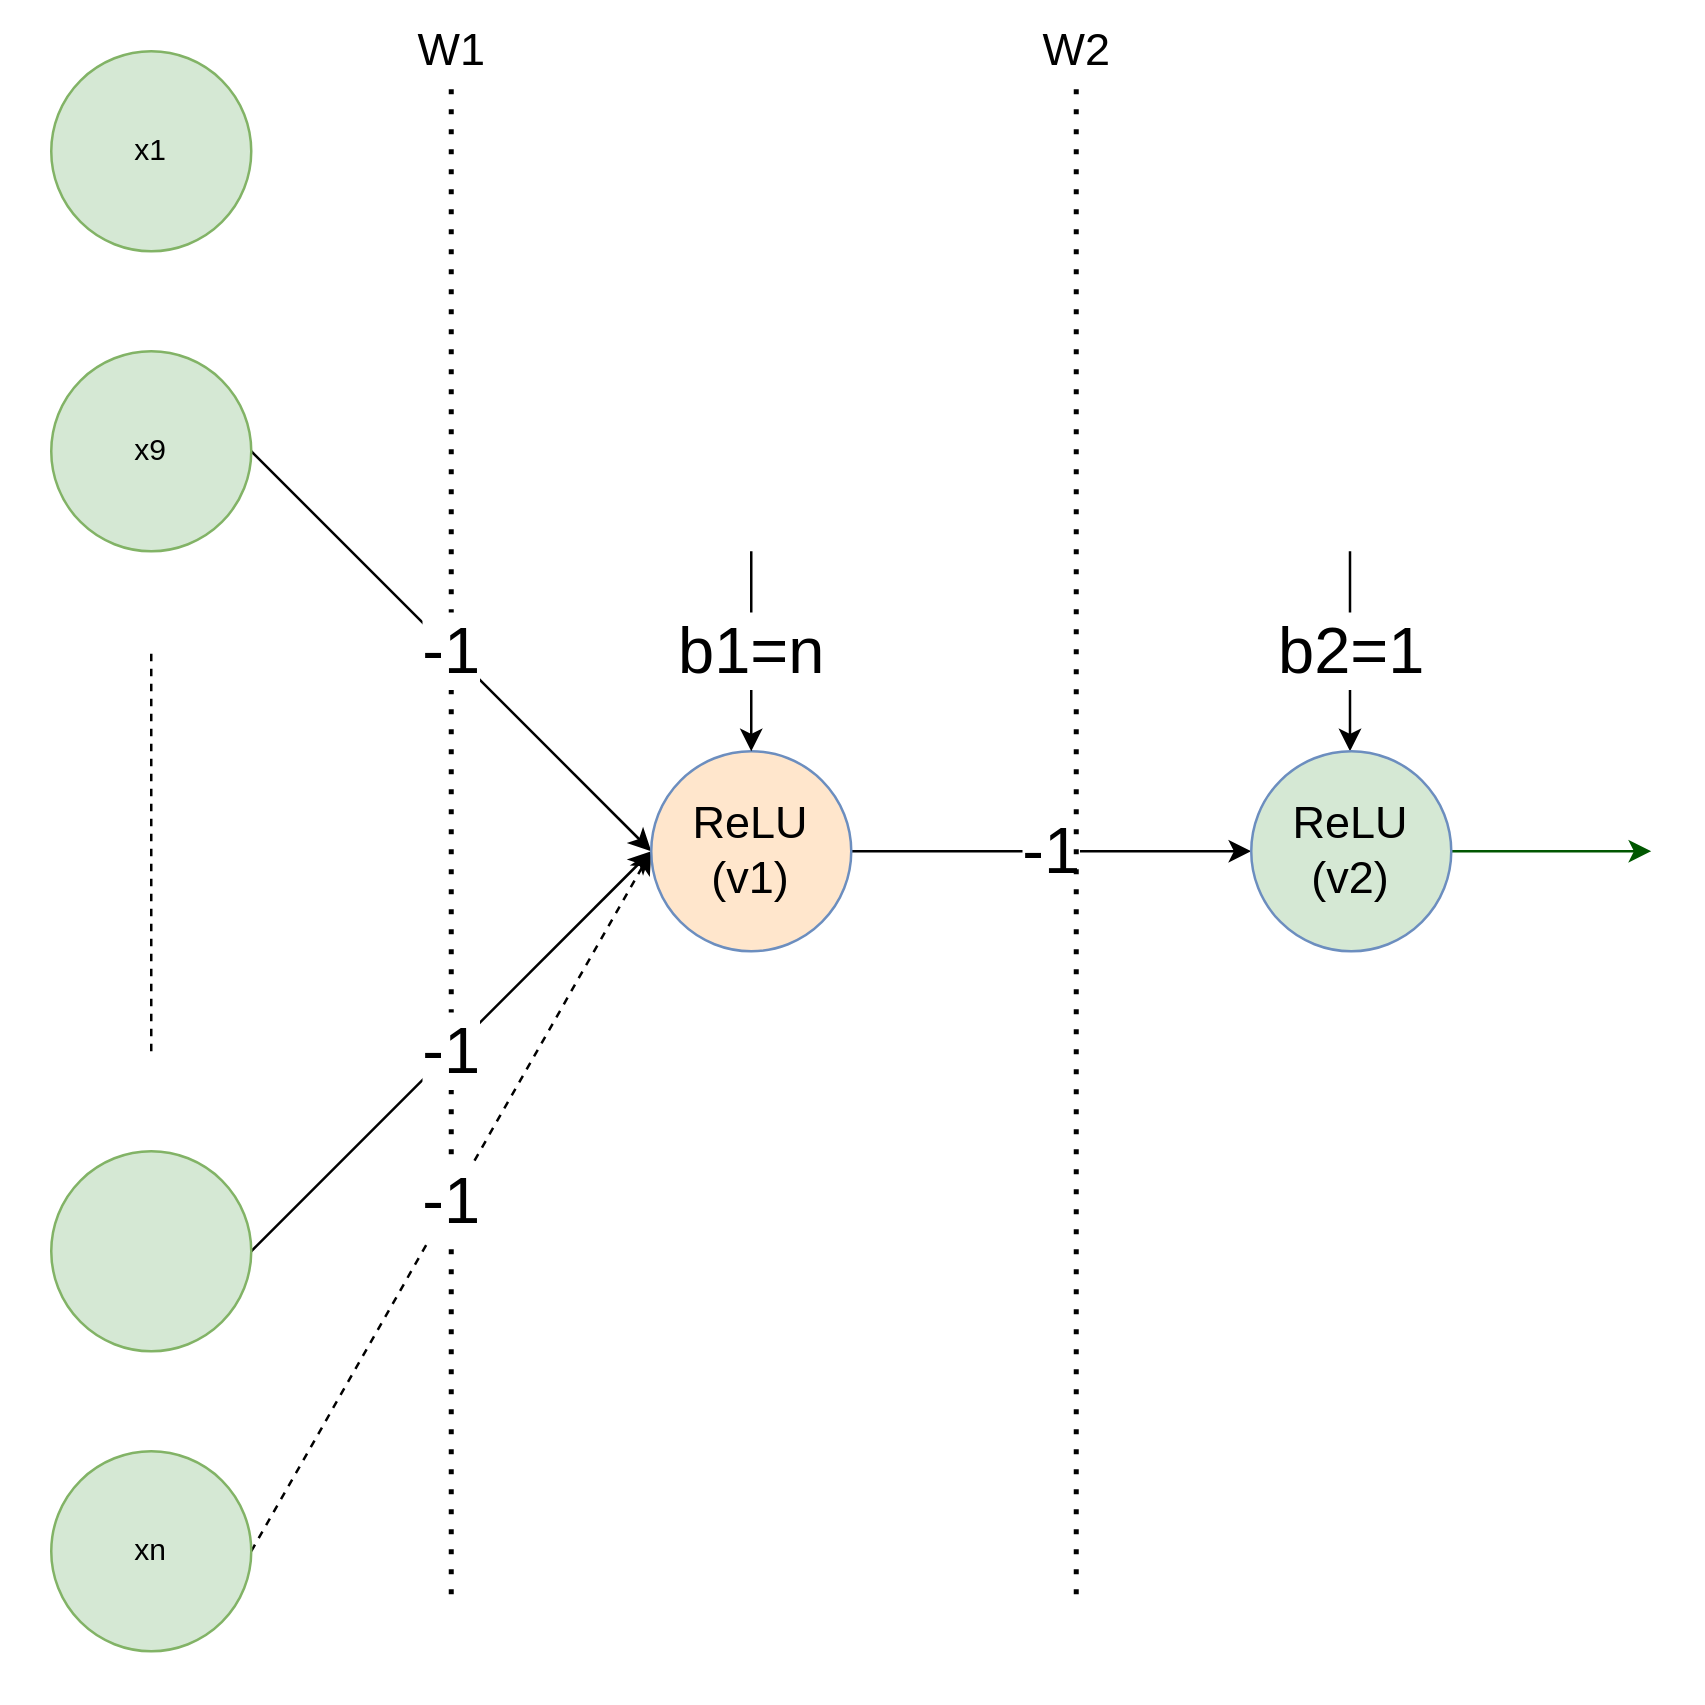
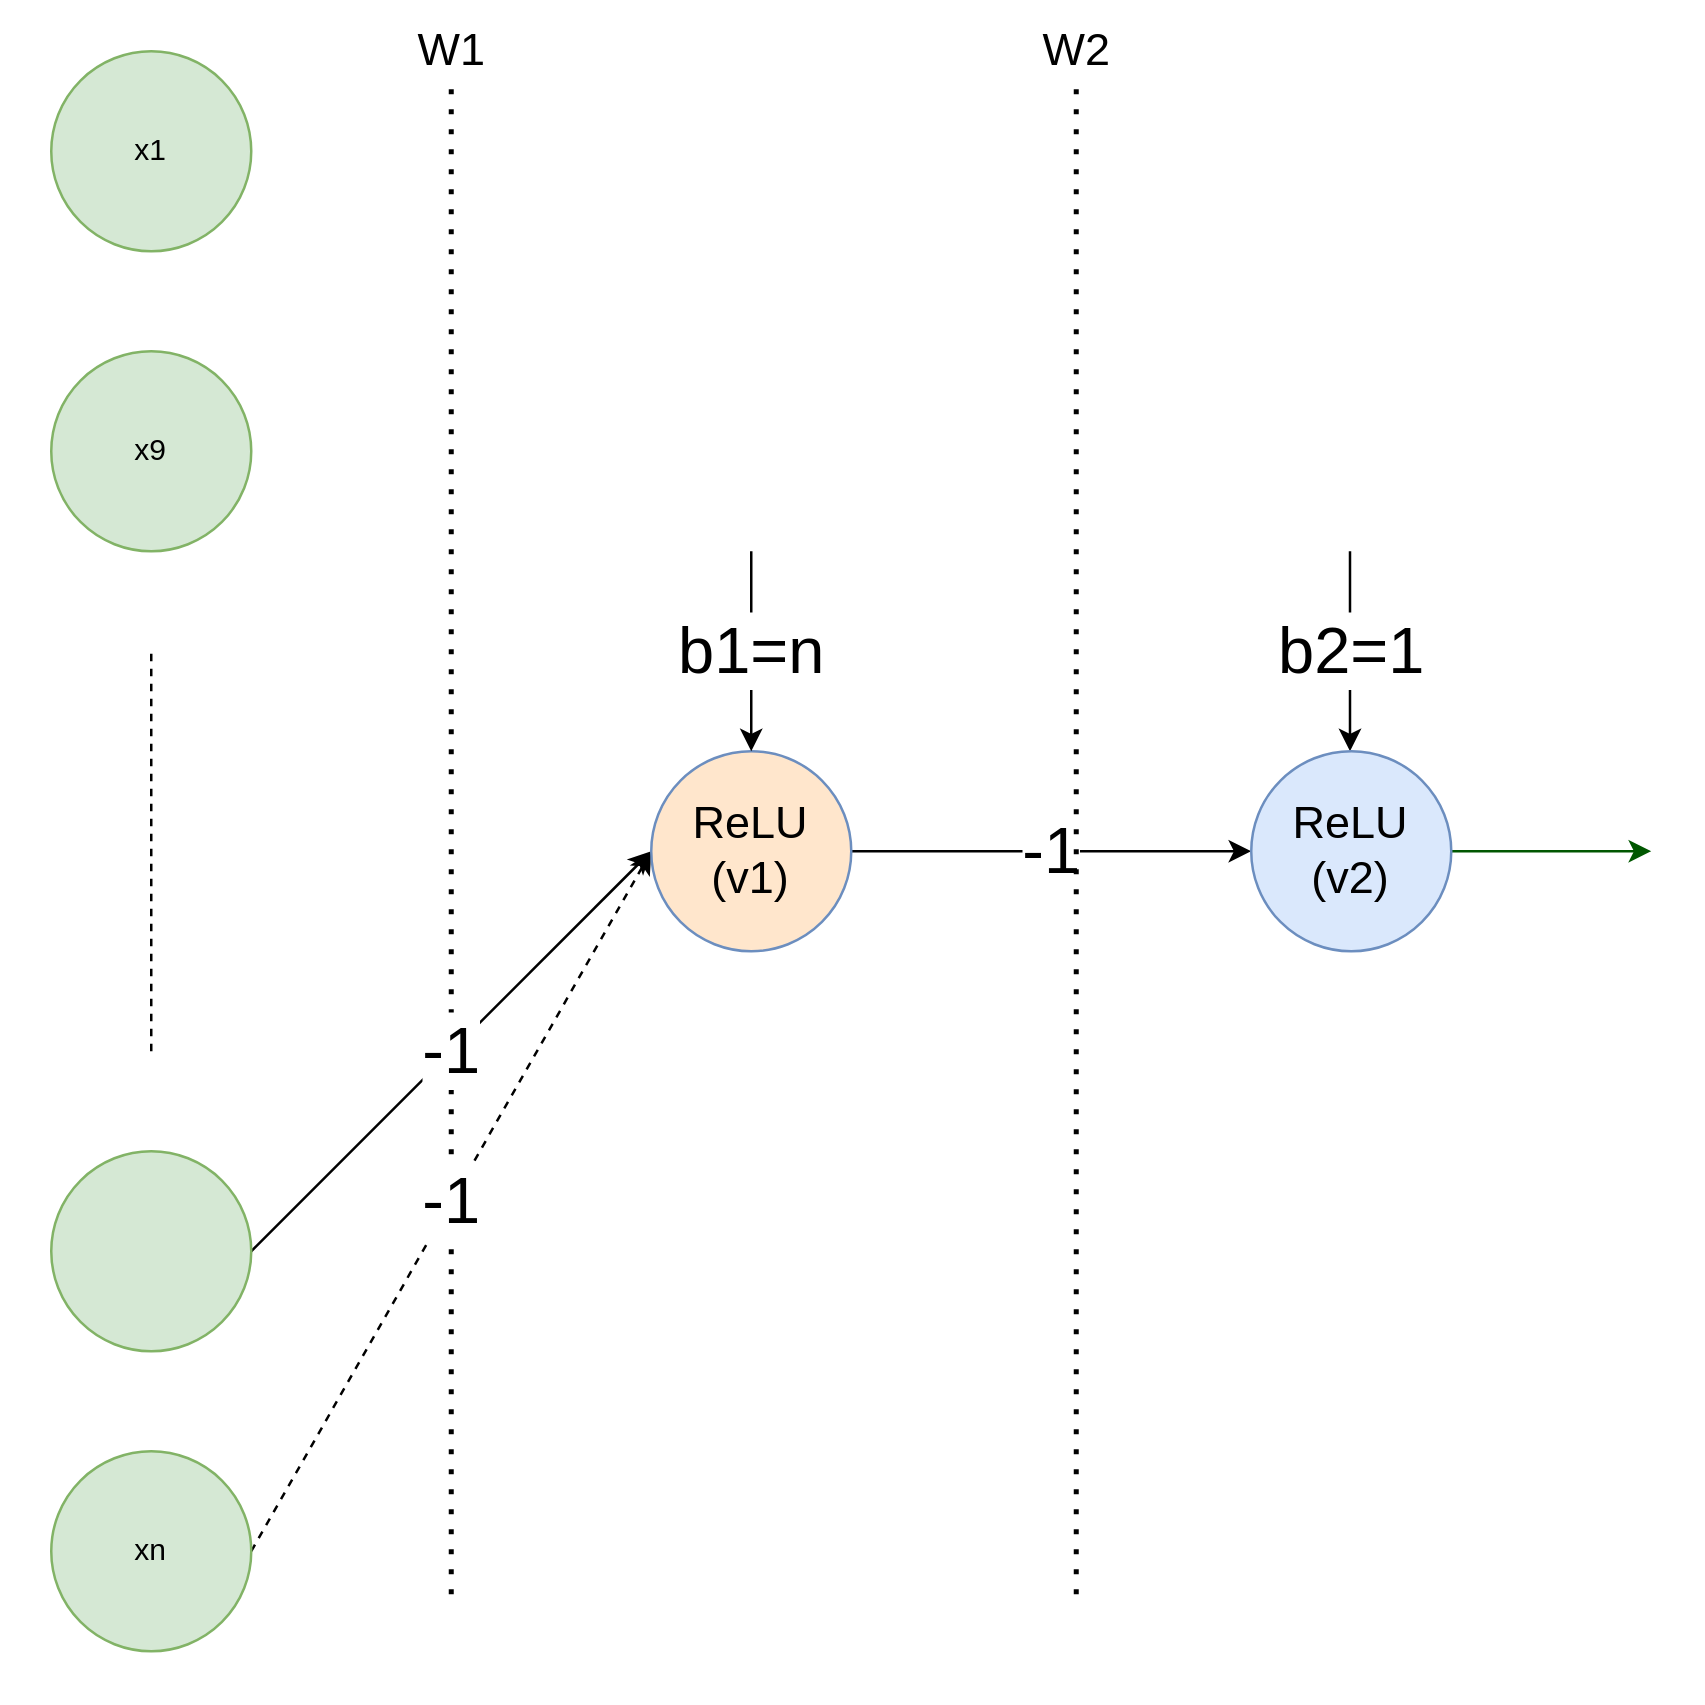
- <mxCell id="4" value="-1" style="edgeStyle=none;html=1;exitX=1;exitY=0.5;exitDx=0;exitDy=0;entryX=0;entryY=0.5;entryDx=0;entryDy=0;fontSize=26;" edge="1" parent="1" source="5" target="11"><mxGeometry relative="1" as="geometry" /></mxCell>
- <mxCell id="16" value="&lt;font style=&quot;font-size: 18px&quot;&gt;ReLU (v2)&lt;/font&gt;" style="ellipse;whiteSpace=wrap;html=1;aspect=fixed;fillColor=#d5e8d4;strokeColor=#6c8ebf;" vertex="1" parent="1"><mxGeometry x="500" y="300" width="80" height="80" as="geometry" /></mxCell>
+ <mxCell id="16" value="&lt;font style=&quot;font-size: 18px&quot;&gt;ReLU (v2)&lt;/font&gt;" style="ellipse;whiteSpace=wrap;html=1;aspect=fixed;fillColor=#dae8fc;strokeColor=#6c8ebf;" vertex="1" parent="1"><mxGeometry x="500" y="300" width="80" height="80" as="geometry" /></mxCell>
